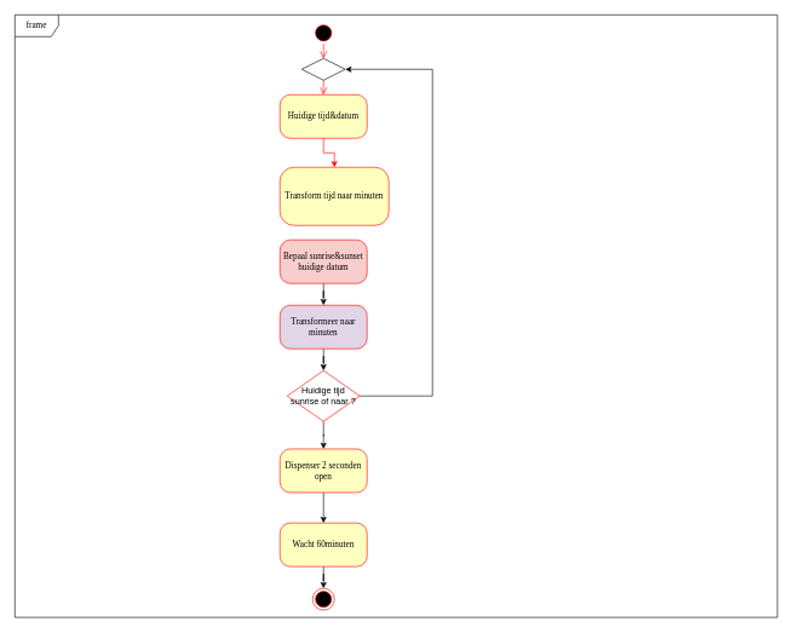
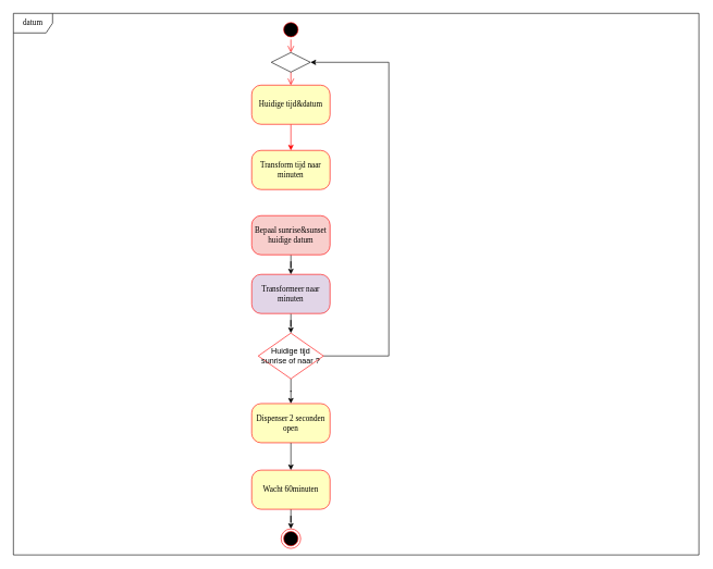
- <mxCell id="2" value="frame" style="shape=umlFrame;whiteSpace=wrap;html=1;rounded=1;shadow=0;comic=0;labelBackgroundColor=none;strokeWidth=1;fontFamily=Verdana;fontSize=12;align=center;" parent="1" vertex="1"><mxGeometry x="20" y="20" width="1050" height="830" as="geometry" /></mxCell>
+ <mxCell id="2" value="datum" style="shape=umlFrame;whiteSpace=wrap;html=1;rounded=1;shadow=0;comic=0;labelBackgroundColor=none;strokeWidth=1;fontFamily=Verdana;fontSize=12;align=center;" parent="1" vertex="1"><mxGeometry x="20" y="20" width="1050" height="830" as="geometry" /></mxCell>
- <mxCell id="8" value="Transform tijd naar minuten" style="rounded=1;whiteSpace=wrap;html=1;arcSize=24;fillColor=#ffffc0;strokeColor=#ff0000;shadow=0;comic=0;labelBackgroundColor=none;fontFamily=Verdana;fontSize=12;fontColor=#000000;align=center;" parent="1" vertex="1"><mxGeometry x="385" y="230" width="150" height="80" as="geometry" /></mxCell>
+ <mxCell id="8" value="Transform tijd naar minuten" style="rounded=1;whiteSpace=wrap;html=1;arcSize=24;fillColor=#ffffc0;strokeColor=#ff0000;shadow=0;comic=0;labelBackgroundColor=none;fontFamily=Verdana;fontSize=12;fontColor=#000000;align=center;" parent="1" vertex="1"><mxGeometry x="385" y="230" width="120" height="60" as="geometry" /></mxCell>
